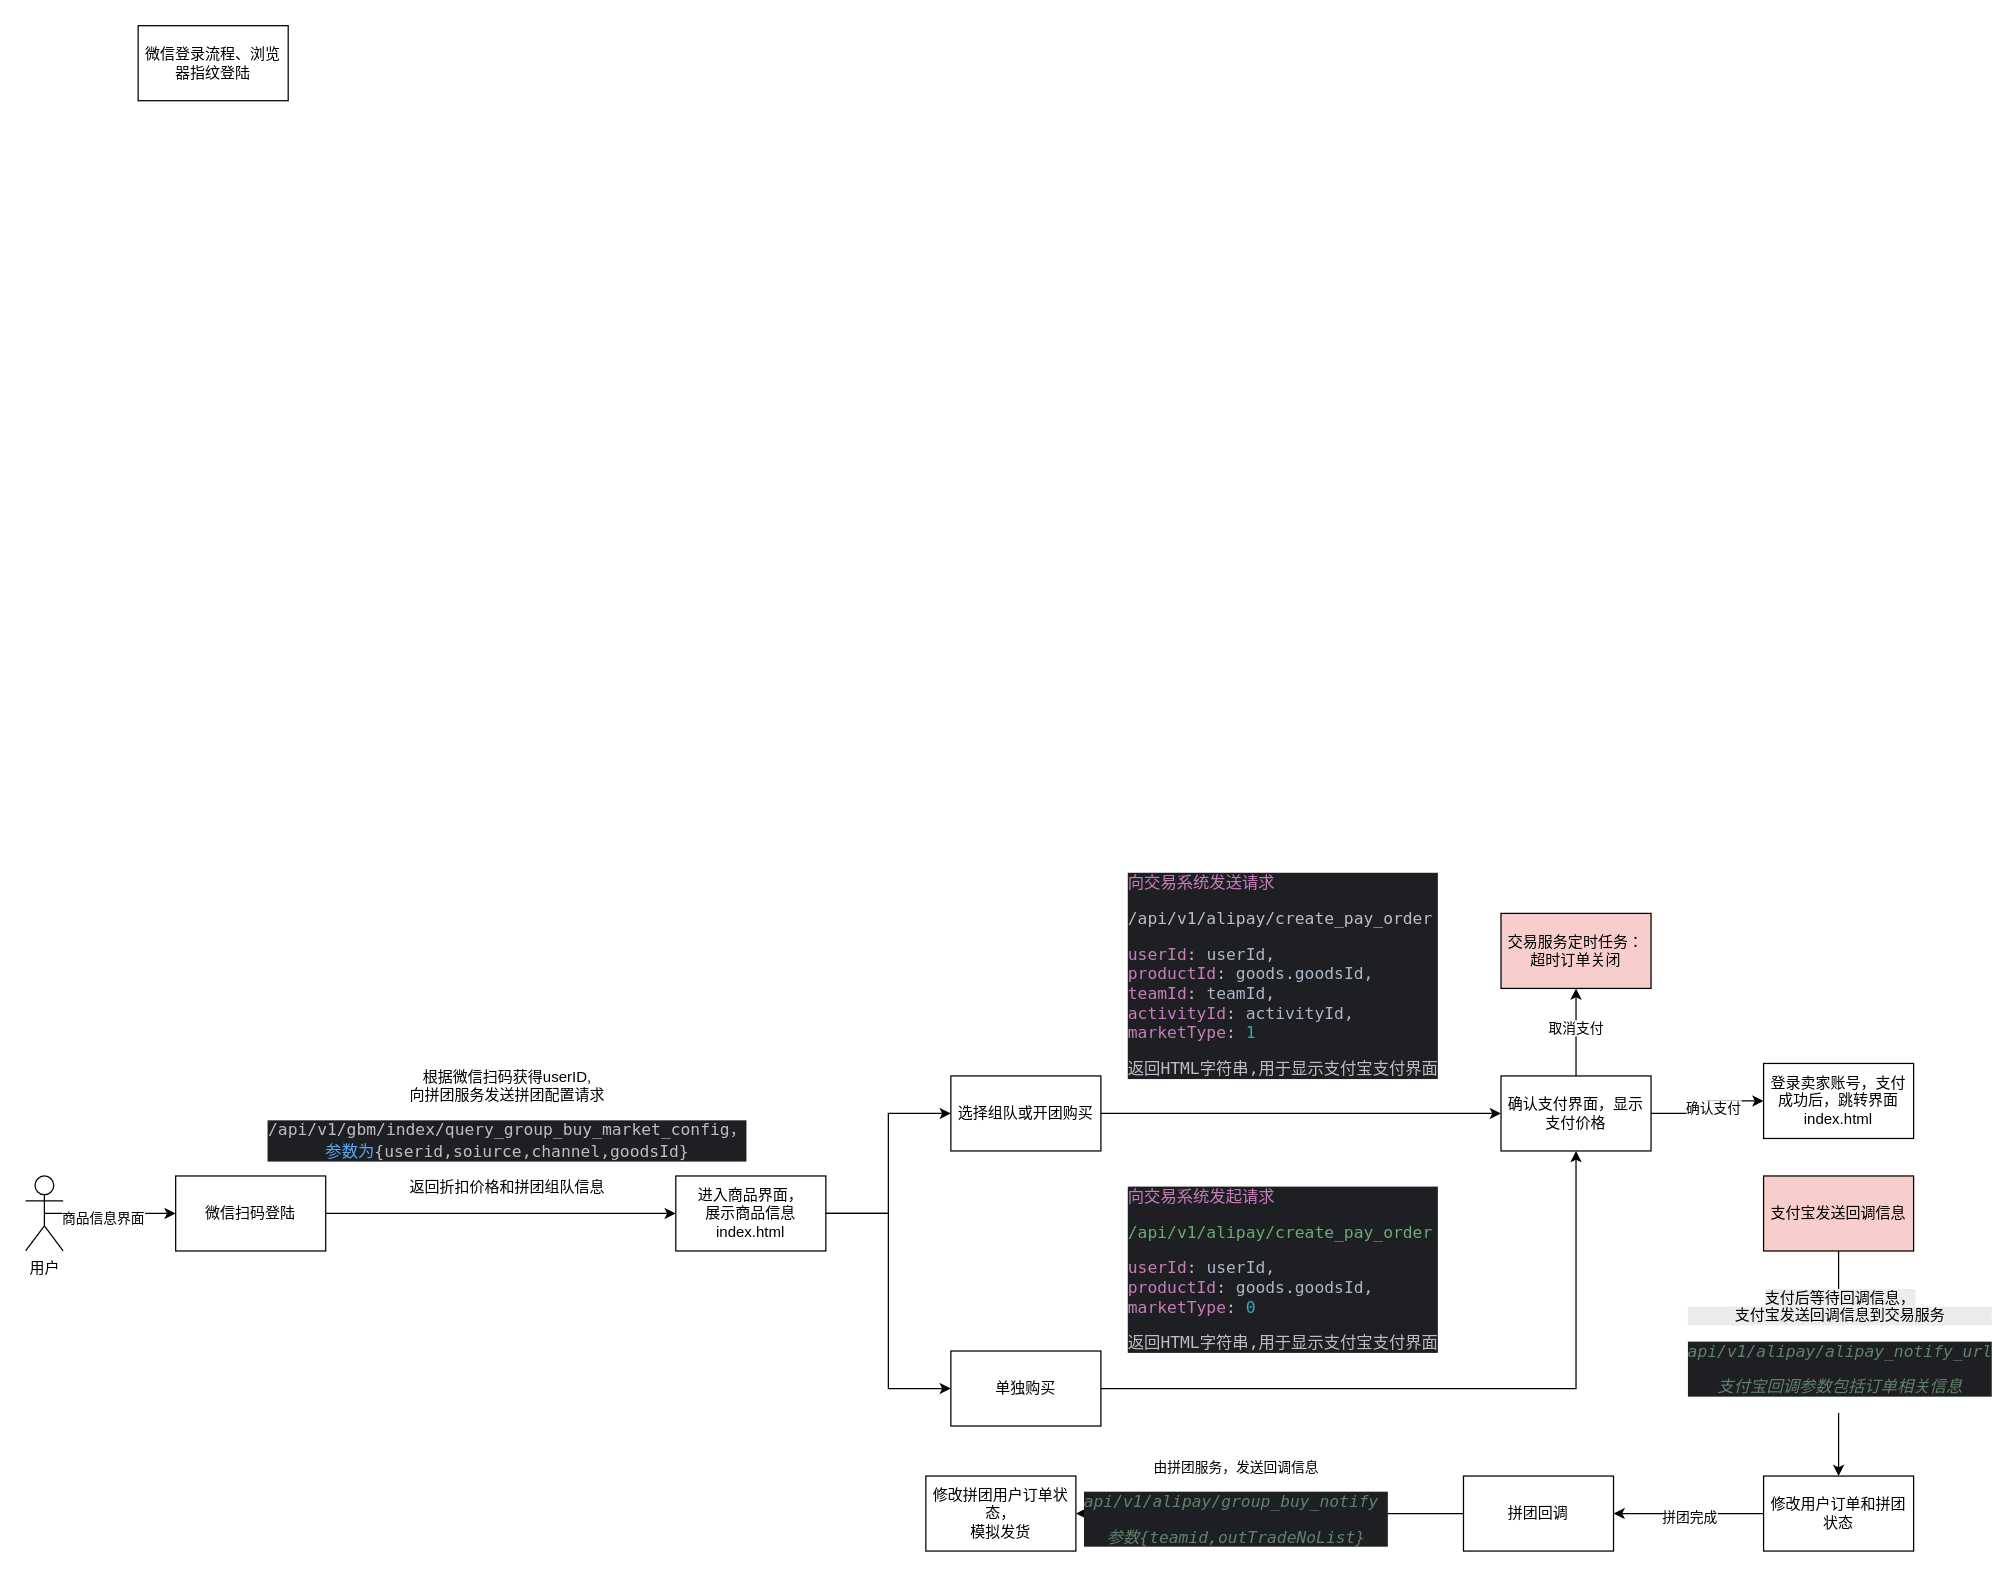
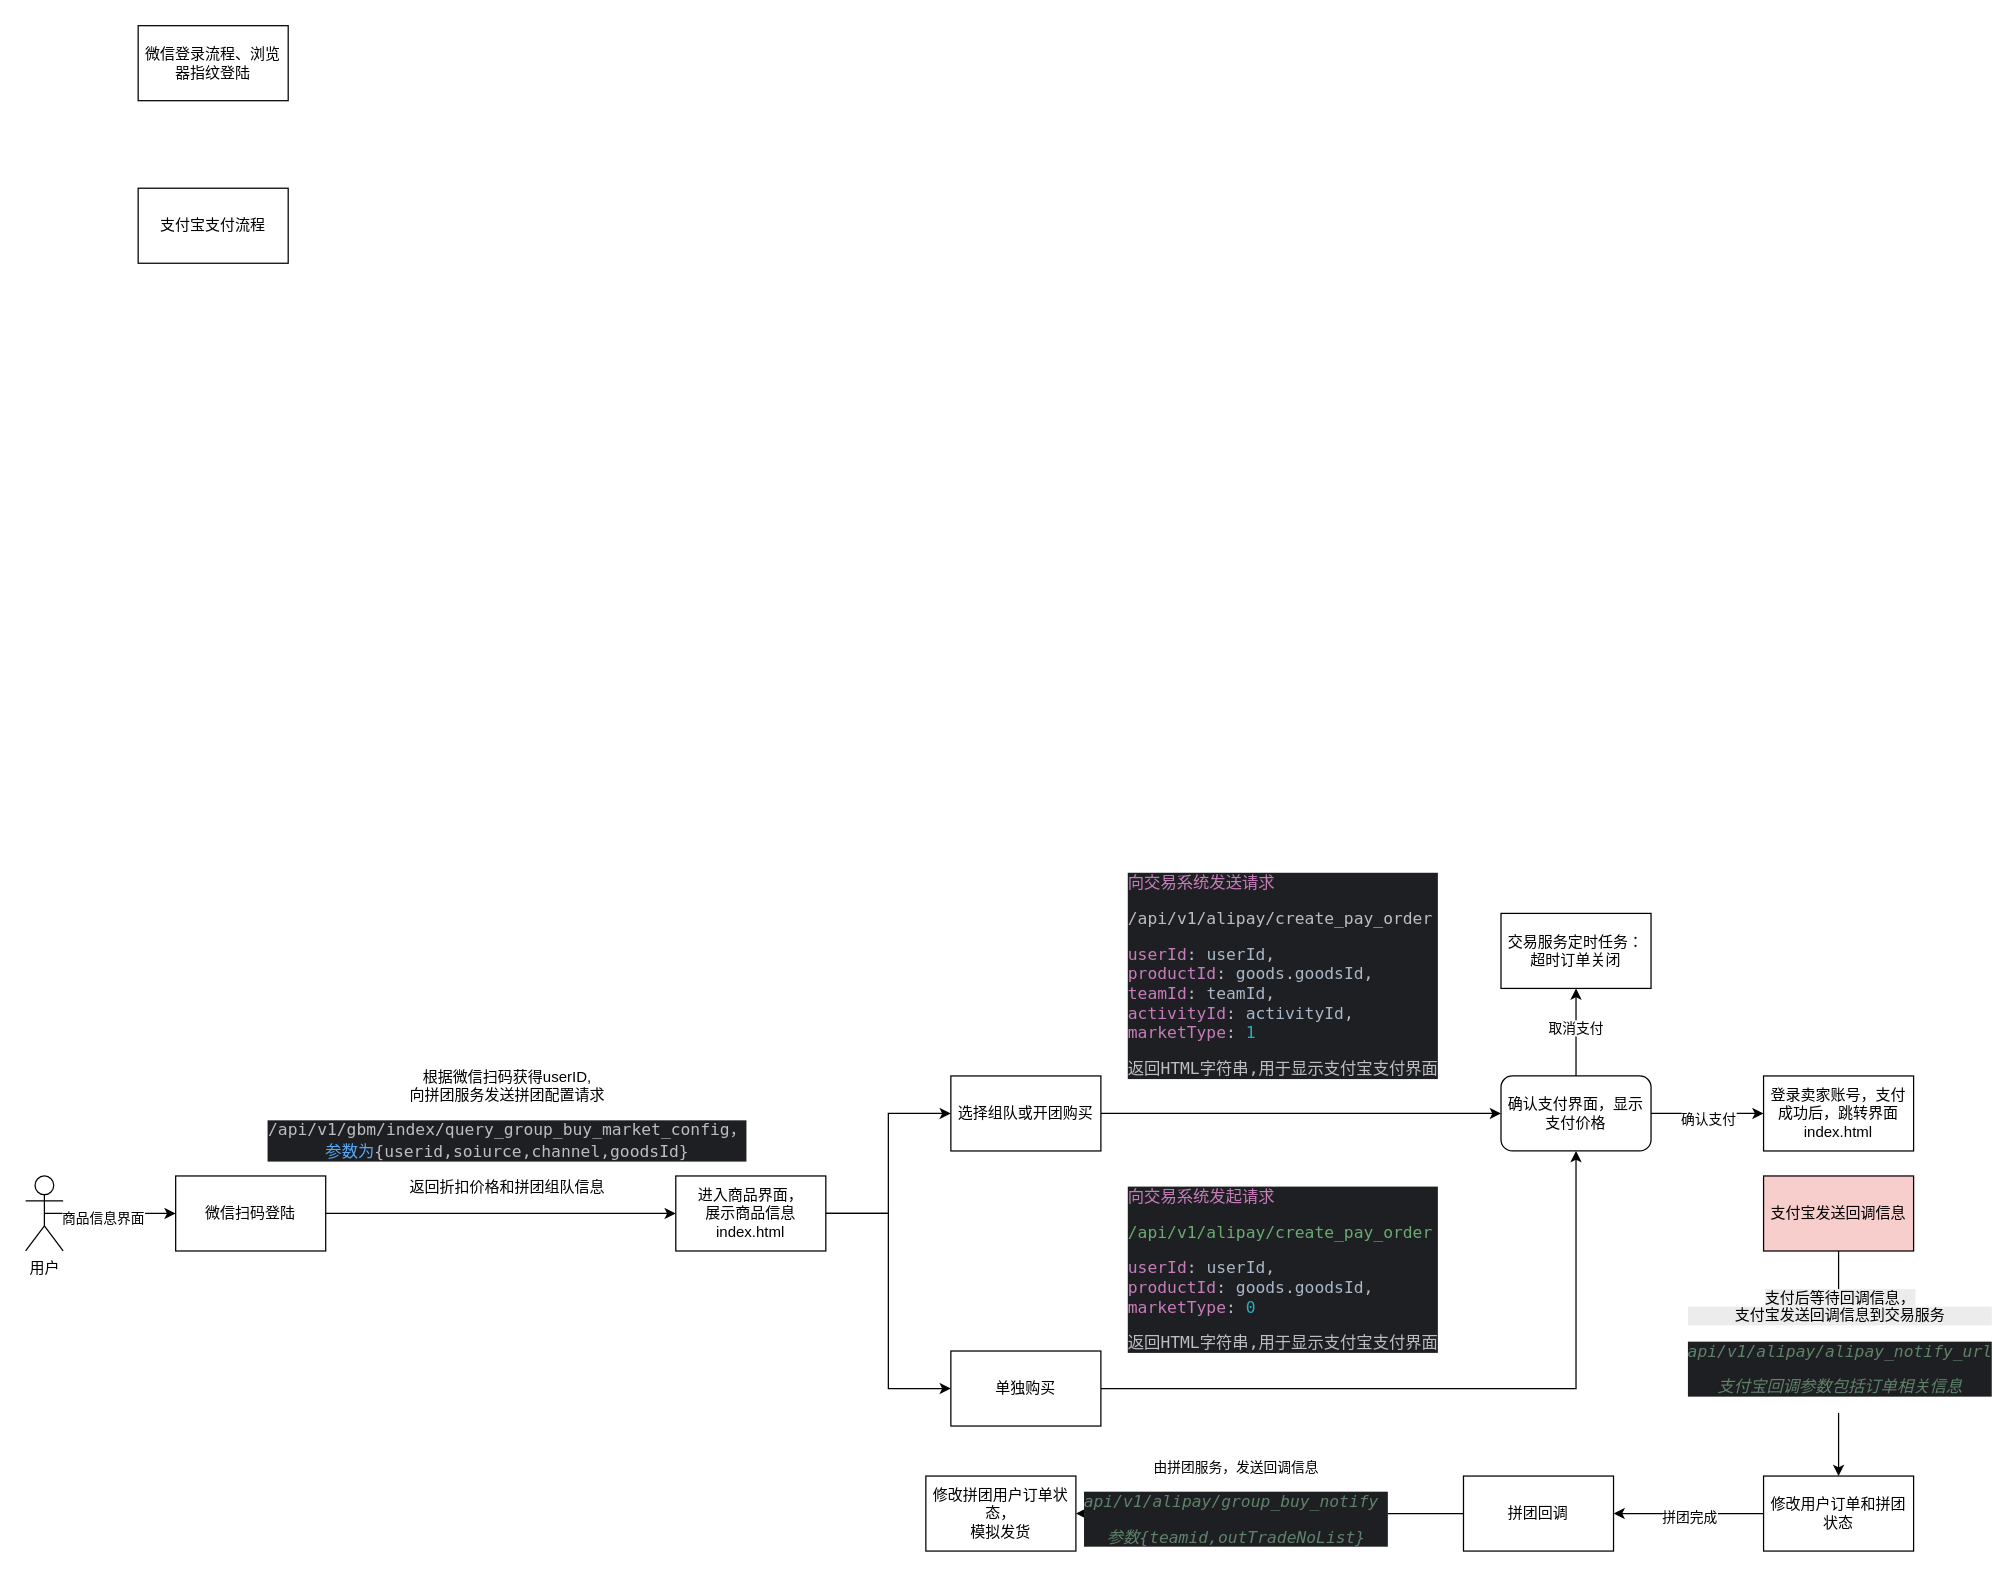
+ <mxCell id="35" value="支付宝支付流程" style="rounded=0;whiteSpace=wrap;html=1;" vertex="1" parent="1"><mxGeometry x="110" y="150" width="120" height="60" as="geometry" /></mxCell>
- <mxCell id="22" value="交易服务定时任务：超时订单关闭" style="rounded=0;whiteSpace=wrap;html=1;fillColor=#f8cecc;" parent="1" vertex="1"><mxGeometry x="1200" y="730" width="120" height="60" as="geometry" /></mxCell>
+ <mxCell id="22" value="交易服务定时任务：超时订单关闭" style="rounded=0;whiteSpace=wrap;html=1;" parent="1" vertex="1"><mxGeometry x="1200" y="730" width="120" height="60" as="geometry" /></mxCell>
- <mxCell id="23" value="登录卖家账号，支付成功后，跳转界面index.html" style="rounded=0;whiteSpace=wrap;html=1;" parent="1" vertex="1"><mxGeometry x="1410" y="850" width="120" height="60" as="geometry" /></mxCell>
+ <mxCell id="23" value="登录卖家账号，支付成功后，跳转界面index.html" style="rounded=0;whiteSpace=wrap;html=1;" parent="1" vertex="1"><mxGeometry x="1410" y="860" width="120" height="60" as="geometry" /></mxCell>
- <mxCell id="19" value="确认支付界面，显示支付价格" style="rounded=0;whiteSpace=wrap;html=1;" parent="1" vertex="1"><mxGeometry x="1200" y="860" width="120" height="60" as="geometry" /></mxCell>
+ <mxCell id="19" value="确认支付界面，显示支付价格" style="whiteSpace=wrap;html=1;rounded=1;" parent="1" vertex="1"><mxGeometry x="1200" y="860" width="120" height="60" as="geometry" /></mxCell>
